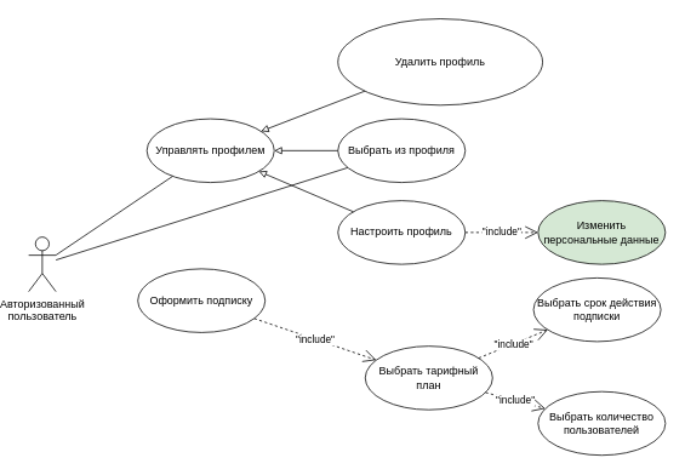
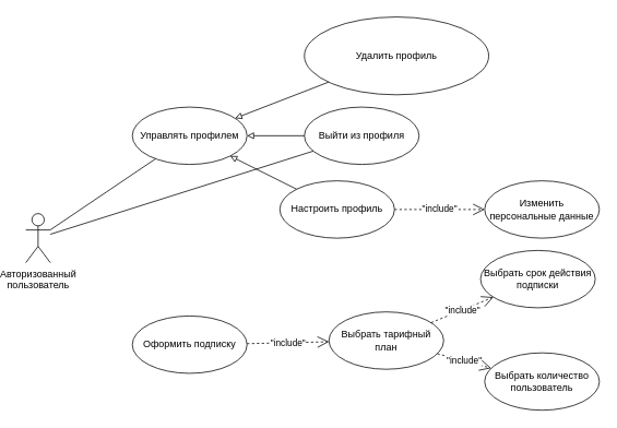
- <mxCell id="5" value="Выбрать из профиля" style="ellipse;whiteSpace=wrap;html=1;" parent="1" vertex="1"><mxGeometry x="360" y="130" width="140" height="70" as="geometry" /></mxCell>
+ <mxCell id="5" value="Выйти из профиля" style="ellipse;whiteSpace=wrap;html=1;" parent="1" vertex="1"><mxGeometry x="360" y="130" width="140" height="70" as="geometry" /></mxCell>
- <mxCell id="9" value="Настроить профиль" style="ellipse;whiteSpace=wrap;html=1;" parent="1" vertex="1"><mxGeometry x="360" y="220" width="140" height="70" as="geometry" /></mxCell>
+ <mxCell id="9" value="Настроить профиль" style="ellipse;whiteSpace=wrap;html=1;" parent="1" vertex="1"><mxGeometry x="330" y="220" width="140" height="70" as="geometry" /></mxCell>
- <mxCell id="10" value="Изменить персональные данные" style="ellipse;whiteSpace=wrap;html=1;fillColor=#d5e8d4;" parent="1" vertex="1"><mxGeometry x="580" y="220" width="140" height="70" as="geometry" /></mxCell>
+ <mxCell id="10" value="Изменить персональные данные" style="ellipse;whiteSpace=wrap;html=1;" parent="1" vertex="1"><mxGeometry x="580" y="220" width="140" height="70" as="geometry" /></mxCell>
- <mxCell id="4" value="Оформить подписку" style="ellipse;whiteSpace=wrap;html=1;" parent="1" vertex="1"><mxGeometry x="140" y="295" width="140" height="70" as="geometry" /></mxCell>
+ <mxCell id="4" value="Оформить подписку" style="ellipse;whiteSpace=wrap;html=1;" parent="1" vertex="1"><mxGeometry x="150" y="385" width="140" height="70" as="geometry" /></mxCell>
- <mxCell id="8" value="Выбрать количество пользователей" style="ellipse;whiteSpace=wrap;html=1;" parent="1" vertex="1"><mxGeometry x="580" y="430" width="140" height="70" as="geometry" /></mxCell>
+ <mxCell id="8" value="Выбрать количество пользователь" style="ellipse;whiteSpace=wrap;html=1;" parent="1" vertex="1"><mxGeometry x="580" y="430" width="140" height="70" as="geometry" /></mxCell>
